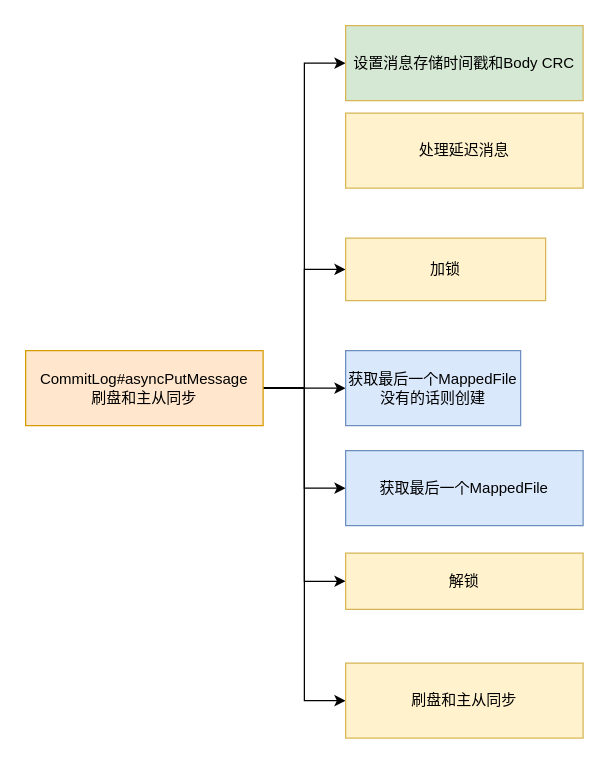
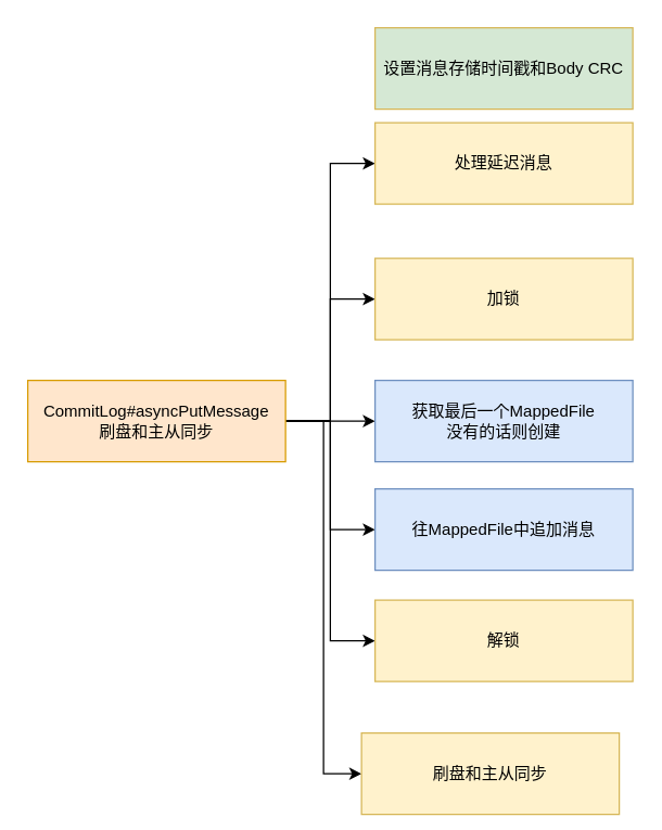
- <mxCell id="2" style="edgeStyle=orthogonalEdgeStyle;rounded=0;orthogonalLoop=1;jettySize=auto;html=1;exitX=1;exitY=0.5;exitDx=0;exitDy=0;entryX=0;entryY=0.5;entryDx=0;entryDy=0;" edge="1" parent="1" source="9" target="10"><mxGeometry relative="1" as="geometry" /></mxCell>
+ <mxCell id="3" style="edgeStyle=orthogonalEdgeStyle;rounded=0;orthogonalLoop=1;jettySize=auto;html=1;exitX=1;exitY=0.5;exitDx=0;exitDy=0;entryX=0;entryY=0.5;entryDx=0;entryDy=0;" edge="1" parent="1" source="9" target="11"><mxGeometry relative="1" as="geometry" /></mxCell>
- <mxCell id="12" value="加锁" style="rounded=0;whiteSpace=wrap;html=1;fillColor=#fff2cc;strokeColor=#d6b656;" vertex="1" parent="1"><mxGeometry x="276" y="190" width="160" height="50" as="geometry" /></mxCell>
+ <mxCell id="12" value="加锁" style="rounded=0;whiteSpace=wrap;html=1;fillColor=#fff2cc;strokeColor=#d6b656;" vertex="1" parent="1"><mxGeometry x="276" y="190" width="190" height="60" as="geometry" /></mxCell>
- <mxCell id="15" value="获取最后一个MappedFile&lt;br&gt;没有的话则创建" style="rounded=0;whiteSpace=wrap;html=1;fillColor=#dae8fc;strokeColor=#6c8ebf;" vertex="1" parent="1"><mxGeometry x="276" y="280" width="140" height="60" as="geometry" /></mxCell>
+ <mxCell id="15" value="获取最后一个MappedFile&lt;br&gt;没有的话则创建" style="rounded=0;whiteSpace=wrap;html=1;fillColor=#dae8fc;strokeColor=#6c8ebf;" vertex="1" parent="1"><mxGeometry x="276" y="280" width="190" height="60" as="geometry" /></mxCell>
- <mxCell id="16" value="获取最后一个MappedFile" style="rounded=0;whiteSpace=wrap;html=1;fillColor=#dae8fc;strokeColor=#6c8ebf;" vertex="1" parent="1"><mxGeometry x="276" y="360" width="190" height="60" as="geometry" /></mxCell>
+ <mxCell id="16" value="往MappedFile中追加消息" style="rounded=0;whiteSpace=wrap;html=1;fillColor=#dae8fc;strokeColor=#6c8ebf;" vertex="1" parent="1"><mxGeometry x="276" y="360" width="190" height="60" as="geometry" /></mxCell>
- <mxCell id="13" value="解锁" style="rounded=0;whiteSpace=wrap;html=1;fillColor=#fff2cc;strokeColor=#d6b656;" vertex="1" parent="1"><mxGeometry x="276" y="442" width="190" height="45" as="geometry" /></mxCell>
+ <mxCell id="13" value="解锁" style="rounded=0;whiteSpace=wrap;html=1;fillColor=#fff2cc;strokeColor=#d6b656;" vertex="1" parent="1"><mxGeometry x="276" y="442" width="190" height="60" as="geometry" /></mxCell>
- <mxCell id="14" value="刷盘和主从同步" style="rounded=0;whiteSpace=wrap;html=1;fillColor=#fff2cc;strokeColor=#d6b656;" vertex="1" parent="1"><mxGeometry x="276" y="530" width="190" height="60" as="geometry" /></mxCell>
+ <mxCell id="14" value="刷盘和主从同步" style="rounded=0;whiteSpace=wrap;html=1;fillColor=#fff2cc;strokeColor=#d6b656;" vertex="1" parent="1"><mxGeometry x="266" y="540" width="190" height="60" as="geometry" /></mxCell>
